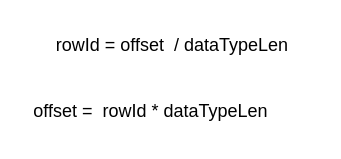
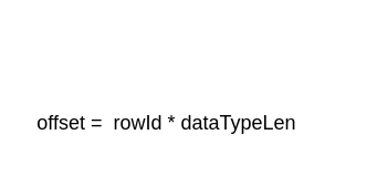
- <mxCell id="3" value="rowId = offset&amp;nbsp; / dataTypeLen" style="text;html=1;resizable=0;points=[];autosize=1;align=left;verticalAlign=top;spacingTop=-4;" vertex="1" parent="1"><mxGeometry x="35" y="20" width="170" height="20" as="geometry" /></mxCell>
